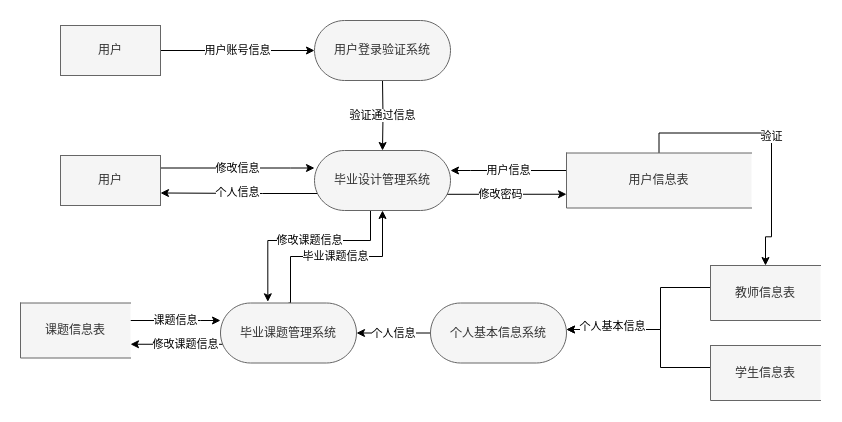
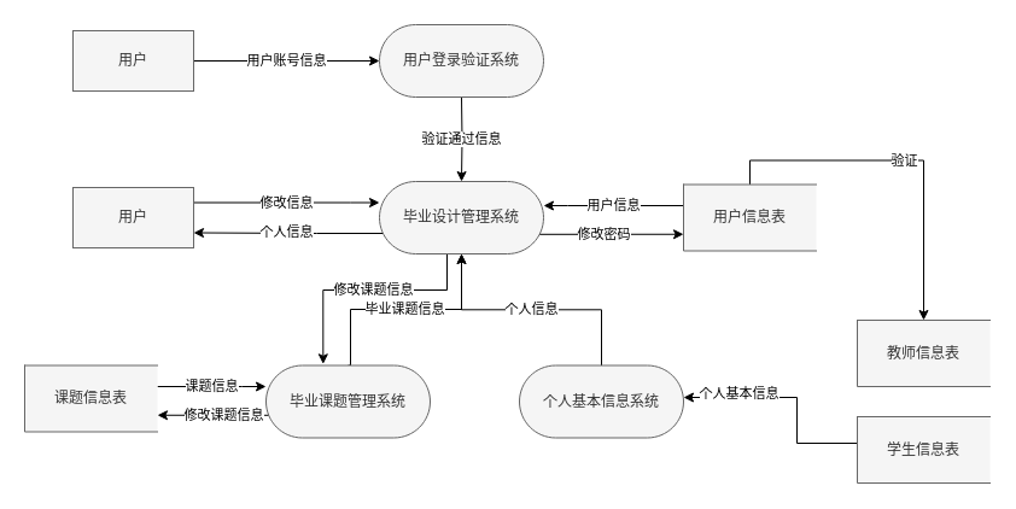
- <mxCell id="8" value="用户信息表" style="html=1;dashed=0;whiteSpace=wrap;shape=partialRectangle;right=0;fillColor=#f5f5f5;fontColor=#333333;strokeColor=#666666;" vertex="1" parent="1"><mxGeometry x="566" y="152.5" width="185" height="55" as="geometry" /></mxCell>
+ <mxCell id="8" value="用户信息表" style="html=1;dashed=0;whiteSpace=wrap;shape=partialRectangle;right=0;fillColor=#f5f5f5;fontColor=#333333;strokeColor=#666666;" vertex="1" parent="1"><mxGeometry x="566" y="152.5" width="110" height="55" as="geometry" /></mxCell>
- <mxCell id="16" value="" style="edgeStyle=orthogonalEdgeStyle;rounded=0;orthogonalLoop=1;jettySize=auto;html=1;" edge="1" parent="1" source="17" target="15"><mxGeometry relative="1" as="geometry"><Array as="points"><mxPoint x="660" y="287" /><mxPoint x="660" y="329" /></Array></mxGeometry></mxCell>
- <mxCell id="14" value="个人信息" style="edgeStyle=orthogonalEdgeStyle;rounded=0;orthogonalLoop=1;jettySize=auto;html=1;" edge="1" parent="1" source="15" target="25"><mxGeometry relative="1" as="geometry" /></mxCell>
+ <mxCell id="14" value="个人信息" style="edgeStyle=orthogonalEdgeStyle;rounded=0;orthogonalLoop=1;jettySize=auto;html=1;" edge="1" parent="1" source="15" target="13"><mxGeometry relative="1" as="geometry" /></mxCell>
